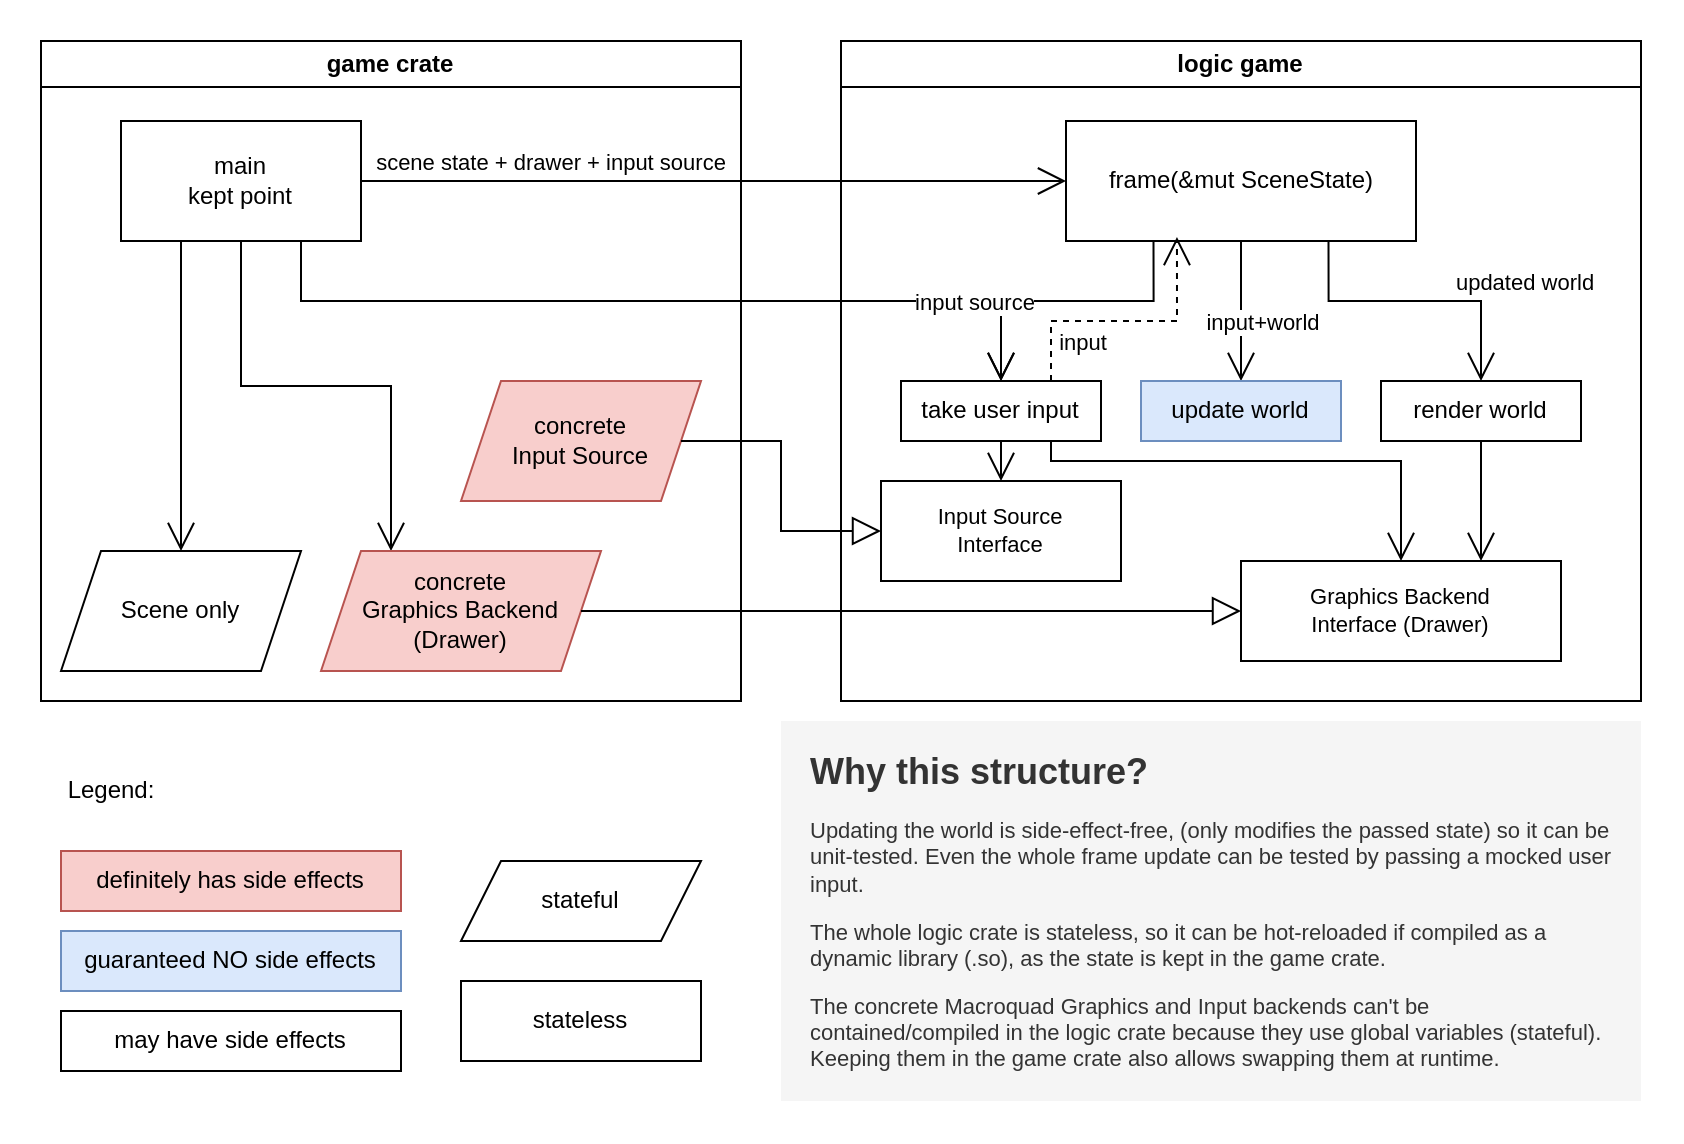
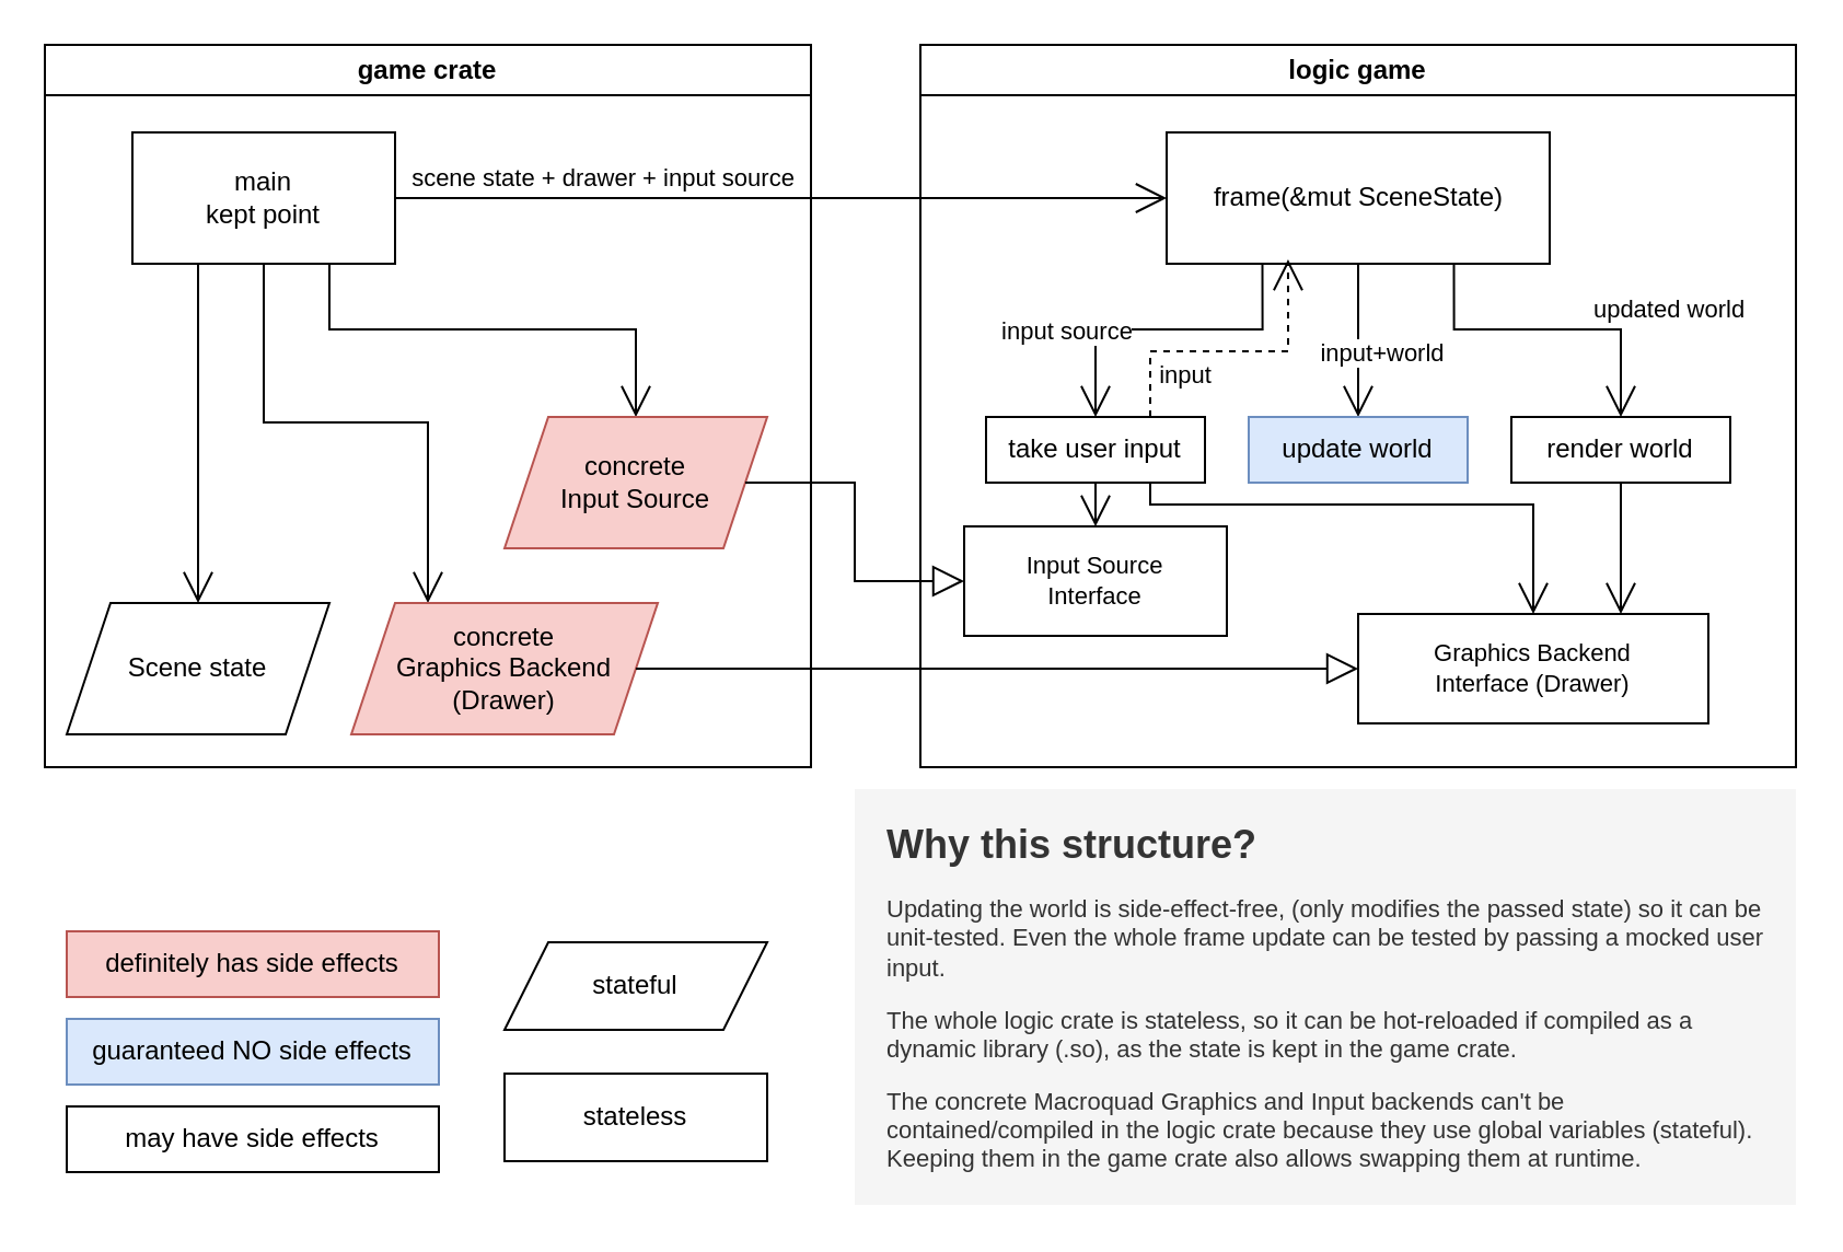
- <mxCell id="5" style="edgeStyle=orthogonalEdgeStyle;rounded=0;orthogonalLoop=1;jettySize=auto;html=1;exitX=0.75;exitY=1;exitDx=0;exitDy=0;strokeColor=default;align=center;verticalAlign=middle;fontFamily=Helvetica;fontSize=11;fontColor=default;labelBackgroundColor=default;endArrow=open;endFill=0;endSize=12;" parent="2" source="6" target="19" edge="1"><mxGeometry relative="1" as="geometry" /></mxCell>
+ <mxCell id="5" style="edgeStyle=orthogonalEdgeStyle;rounded=0;orthogonalLoop=1;jettySize=auto;html=1;exitX=0.75;exitY=1;exitDx=0;exitDy=0;entryX=0.5;entryY=0;entryDx=0;entryDy=0;strokeColor=default;align=center;verticalAlign=middle;fontFamily=Helvetica;fontSize=11;fontColor=default;labelBackgroundColor=default;endArrow=open;endFill=0;endSize=12;" parent="2" source="6" target="9" edge="1"><mxGeometry relative="1" as="geometry" /></mxCell>
- <mxCell id="7" value="Scene only" style="rounded=0;whiteSpace=wrap;html=1;glass=0;shadow=0;shape=parallelogram;perimeter=parallelogramPerimeter;fixedSize=1;" parent="2" vertex="1"><mxGeometry x="10" y="255" width="120" height="60" as="geometry" /></mxCell>
+ <mxCell id="7" value="Scene state" style="rounded=0;whiteSpace=wrap;html=1;glass=0;shadow=0;shape=parallelogram;perimeter=parallelogramPerimeter;fixedSize=1;" parent="2" vertex="1"><mxGeometry x="10" y="255" width="120" height="60" as="geometry" /></mxCell>
- <mxCell id="28" value="Legend:" style="text;html=1;align=center;verticalAlign=middle;resizable=0;points=[];autosize=1;strokeColor=none;fillColor=none;" parent="1" vertex="1"><mxGeometry x="20" y="380" width="70" height="30" as="geometry" /></mxCell>
